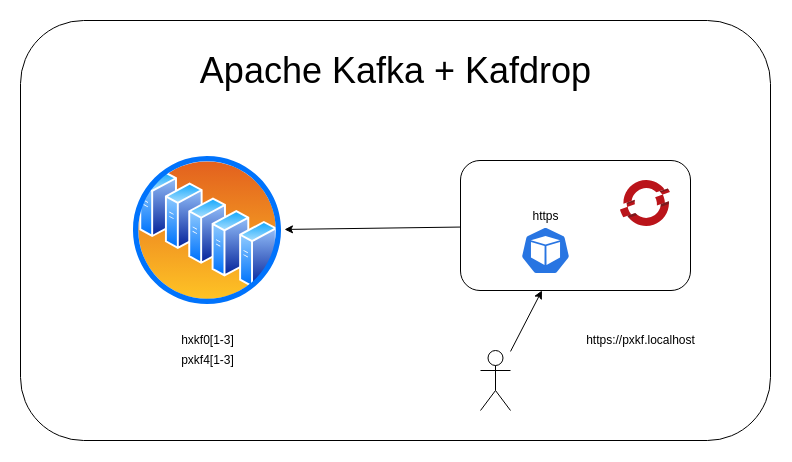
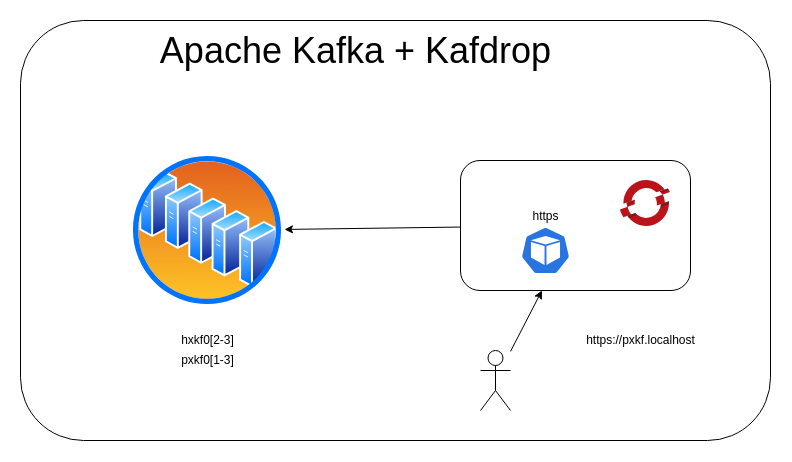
- <mxCell id="10" value="&lt;font style=&quot;font-size: 36px&quot;&gt;Apache Kafka + Kafdrop&lt;/font&gt;" style="text;html=1;align=center;verticalAlign=middle;resizable=0;points=[];autosize=1;strokeColor=none;fillColor=none;fontSize=24;" parent="1" vertex="1"><mxGeometry x="190" y="50" width="410" height="40" as="geometry" /></mxCell>
+ <mxCell id="10" value="&lt;font style=&quot;font-size: 36px&quot;&gt;Apache Kafka + Kafdrop&lt;/font&gt;" style="text;html=1;align=center;verticalAlign=middle;resizable=0;points=[];autosize=1;strokeColor=none;fillColor=none;fontSize=24;" parent="1" vertex="1"><mxGeometry x="150" y="30" width="410" height="40" as="geometry" /></mxCell>
- <mxCell id="12" value="hxkf0[1-3]" style="text;html=1;align=center;verticalAlign=middle;resizable=0;points=[];autosize=1;strokeColor=none;fillColor=none;" parent="1" vertex="1"><mxGeometry x="172" y="330" width="70" height="20" as="geometry" /></mxCell>
+ <mxCell id="12" value="hxkf0[2-3]" style="text;html=1;align=center;verticalAlign=middle;resizable=0;points=[];autosize=1;strokeColor=none;fillColor=none;" parent="1" vertex="1"><mxGeometry x="172" y="330" width="70" height="20" as="geometry" /></mxCell>
- <mxCell id="13" value="pxkf4[1-3]" style="text;html=1;align=center;verticalAlign=middle;resizable=0;points=[];autosize=1;strokeColor=none;fillColor=none;" parent="1" vertex="1"><mxGeometry x="167" y="345" width="80" height="30" as="geometry" /></mxCell>
+ <mxCell id="13" value="pxkf0[1-3]" style="text;html=1;align=center;verticalAlign=middle;resizable=0;points=[];autosize=1;strokeColor=none;fillColor=none;" parent="1" vertex="1"><mxGeometry x="167" y="345" width="80" height="30" as="geometry" /></mxCell>
